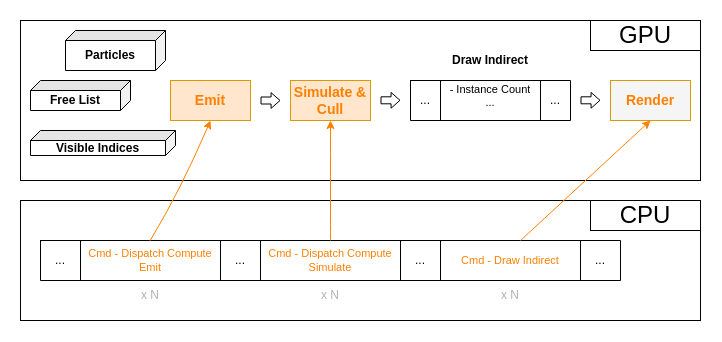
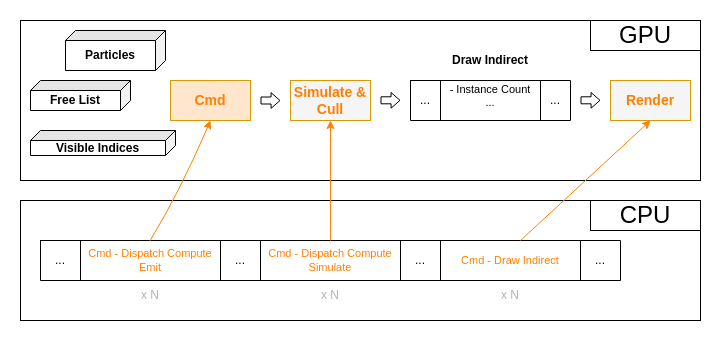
- <mxCell id="3" value="&lt;b&gt;&lt;font style=&quot;font-size: 14px;&quot; color=&quot;#ff8000&quot;&gt;Emit&lt;/font&gt;&lt;/b&gt;" style="rounded=0;whiteSpace=wrap;html=1;fillColor=#ffe6cc;strokeColor=#d79b00;fontFamily=Helvetica;" parent="1" vertex="1"><mxGeometry x="170" y="80" width="80" height="40" as="geometry" /></mxCell>
+ <mxCell id="3" value="&lt;b&gt;&lt;font style=&quot;font-size: 14px;&quot; color=&quot;#ff8000&quot;&gt;Cmd&lt;/font&gt;&lt;/b&gt;" style="rounded=0;whiteSpace=wrap;html=1;fillColor=#ffe6cc;strokeColor=#d79b00;fontFamily=Helvetica;" parent="1" vertex="1"><mxGeometry x="170" y="80" width="80" height="40" as="geometry" /></mxCell>
- <mxCell id="4" value="&lt;b&gt;&lt;font style=&quot;font-size: 14px;&quot; color=&quot;#ff8000&quot;&gt;Simulate &amp;amp; Cull&lt;/font&gt;&lt;/b&gt;" style="rounded=0;whiteSpace=wrap;html=1;fillColor=#ffe6cc;strokeColor=#d79b00;fontFamily=Helvetica;" parent="1" vertex="1"><mxGeometry x="290" y="80" width="80" height="40" as="geometry" /></mxCell>
+ <mxCell id="4" value="&lt;b&gt;&lt;font style=&quot;font-size: 14px;&quot; color=&quot;#ff8000&quot;&gt;Simulate &amp;amp; Cull&lt;/font&gt;&lt;/b&gt;" style="rounded=0;whiteSpace=wrap;html=1;fillColor=#f5f5f5;strokeColor=#d79b00;fontFamily=Helvetica;" parent="1" vertex="1"><mxGeometry x="290" y="80" width="80" height="40" as="geometry" /></mxCell>
